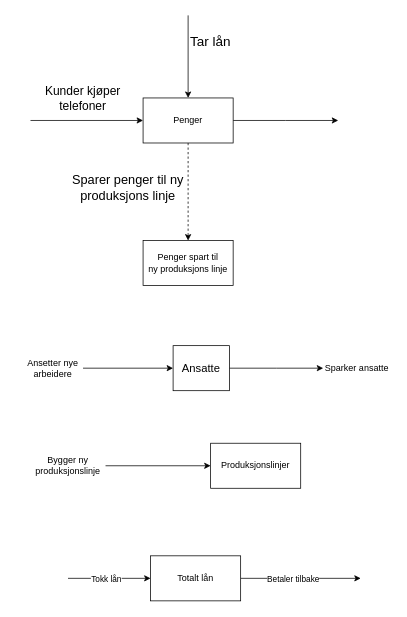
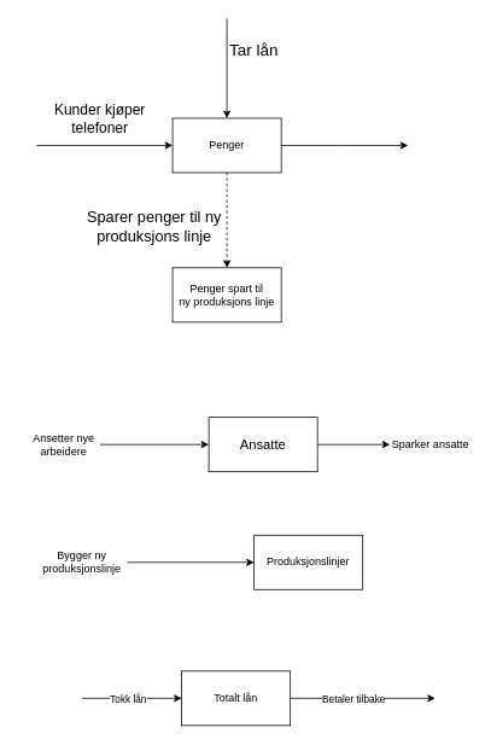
- <mxCell id="6" value="Penger spart til&lt;br&gt;ny produksjons linje" style="rounded=0;whiteSpace=wrap;html=1;" vertex="1" parent="1"><mxGeometry x="190" y="320" width="120" height="60" as="geometry" /></mxCell>
+ <mxCell id="6" value="Penger spart til&lt;br&gt;ny produksjons linje" style="rounded=0;whiteSpace=wrap;html=1;" vertex="1" parent="1"><mxGeometry x="190" y="295" width="120" height="60" as="geometry" /></mxCell>
- <mxCell id="13" value="&lt;font style=&quot;font-size: 15px&quot;&gt;Ansatte&lt;/font&gt;" style="rounded=0;whiteSpace=wrap;html=1;" vertex="1" parent="1"><mxGeometry x="230" y="460" width="75" height="60" as="geometry" /></mxCell>
+ <mxCell id="13" value="&lt;font style=&quot;font-size: 15px&quot;&gt;Ansatte&lt;/font&gt;" style="rounded=0;whiteSpace=wrap;html=1;" vertex="1" parent="1"><mxGeometry x="230" y="460" width="120" height="60" as="geometry" /></mxCell>
